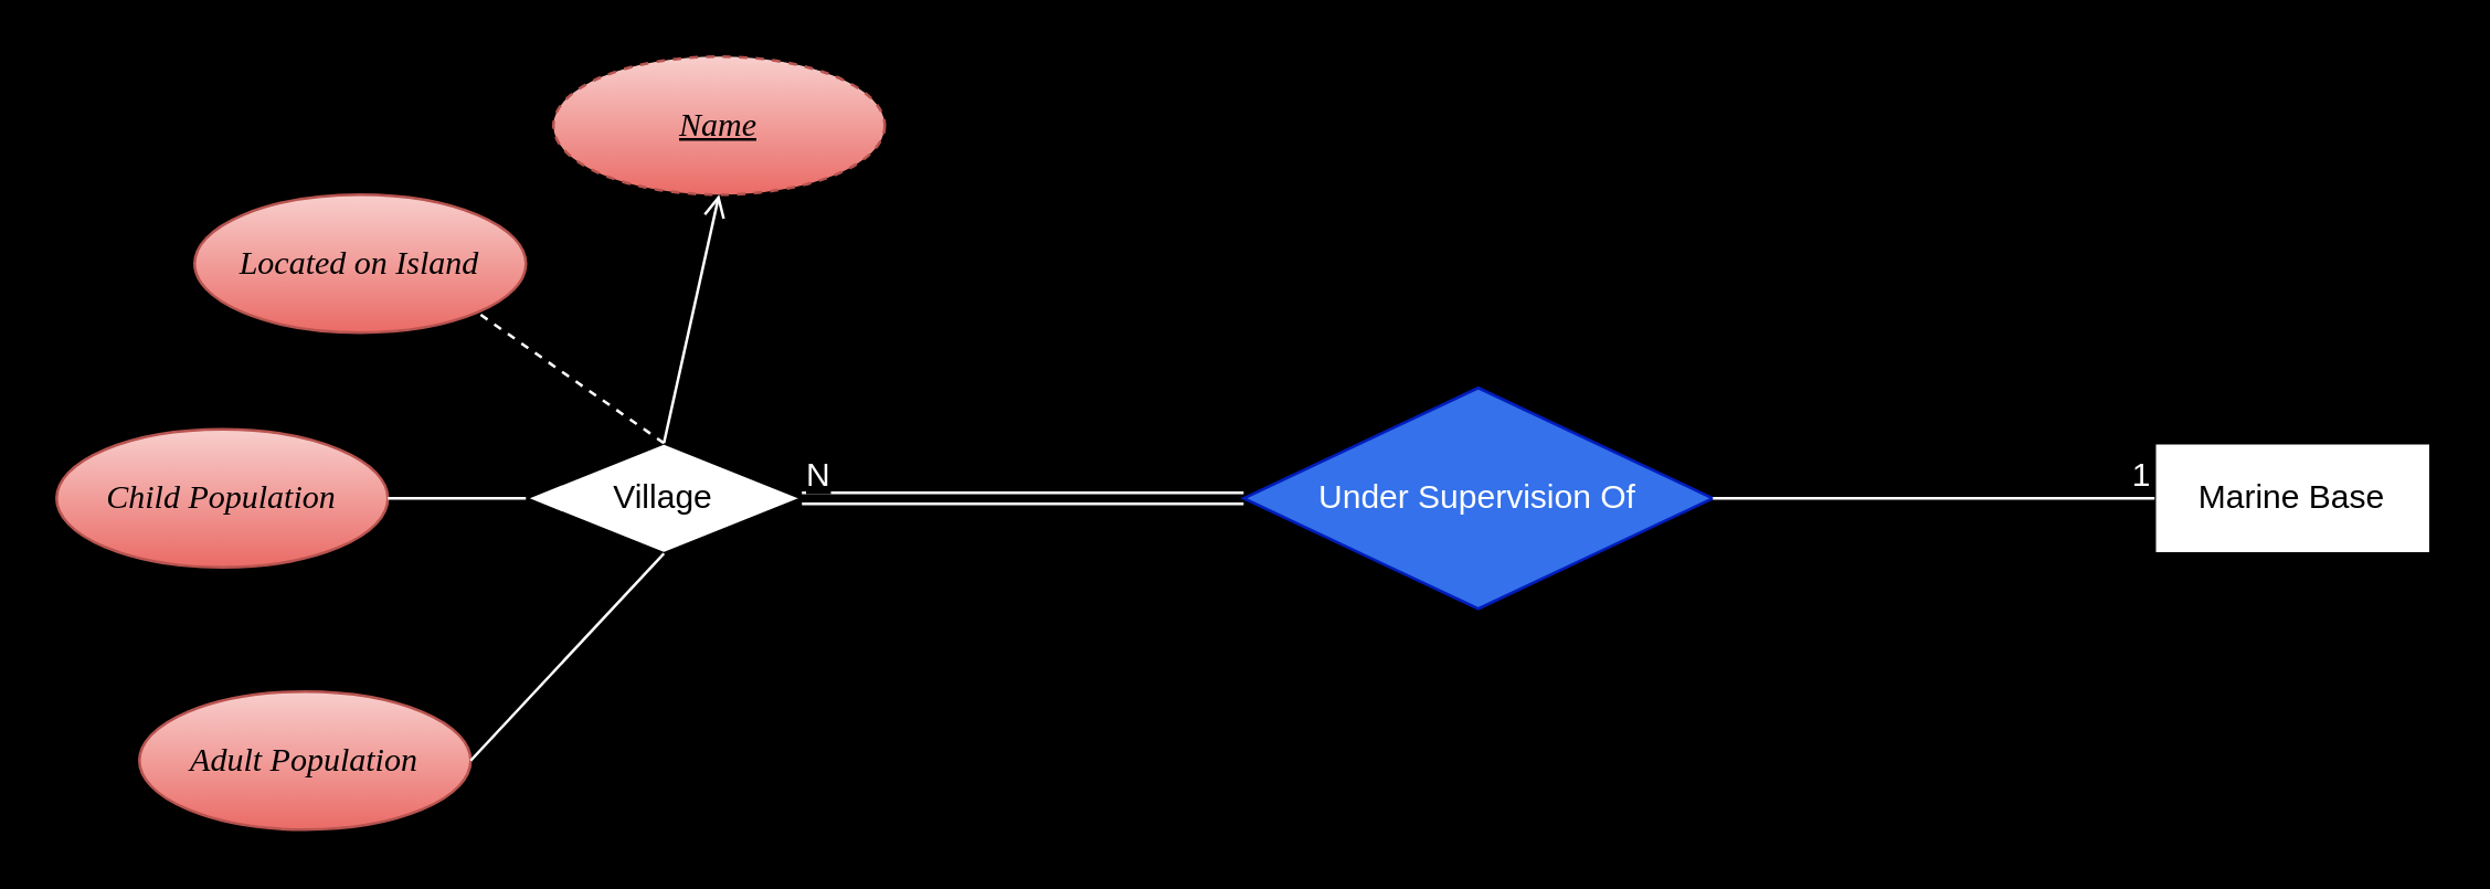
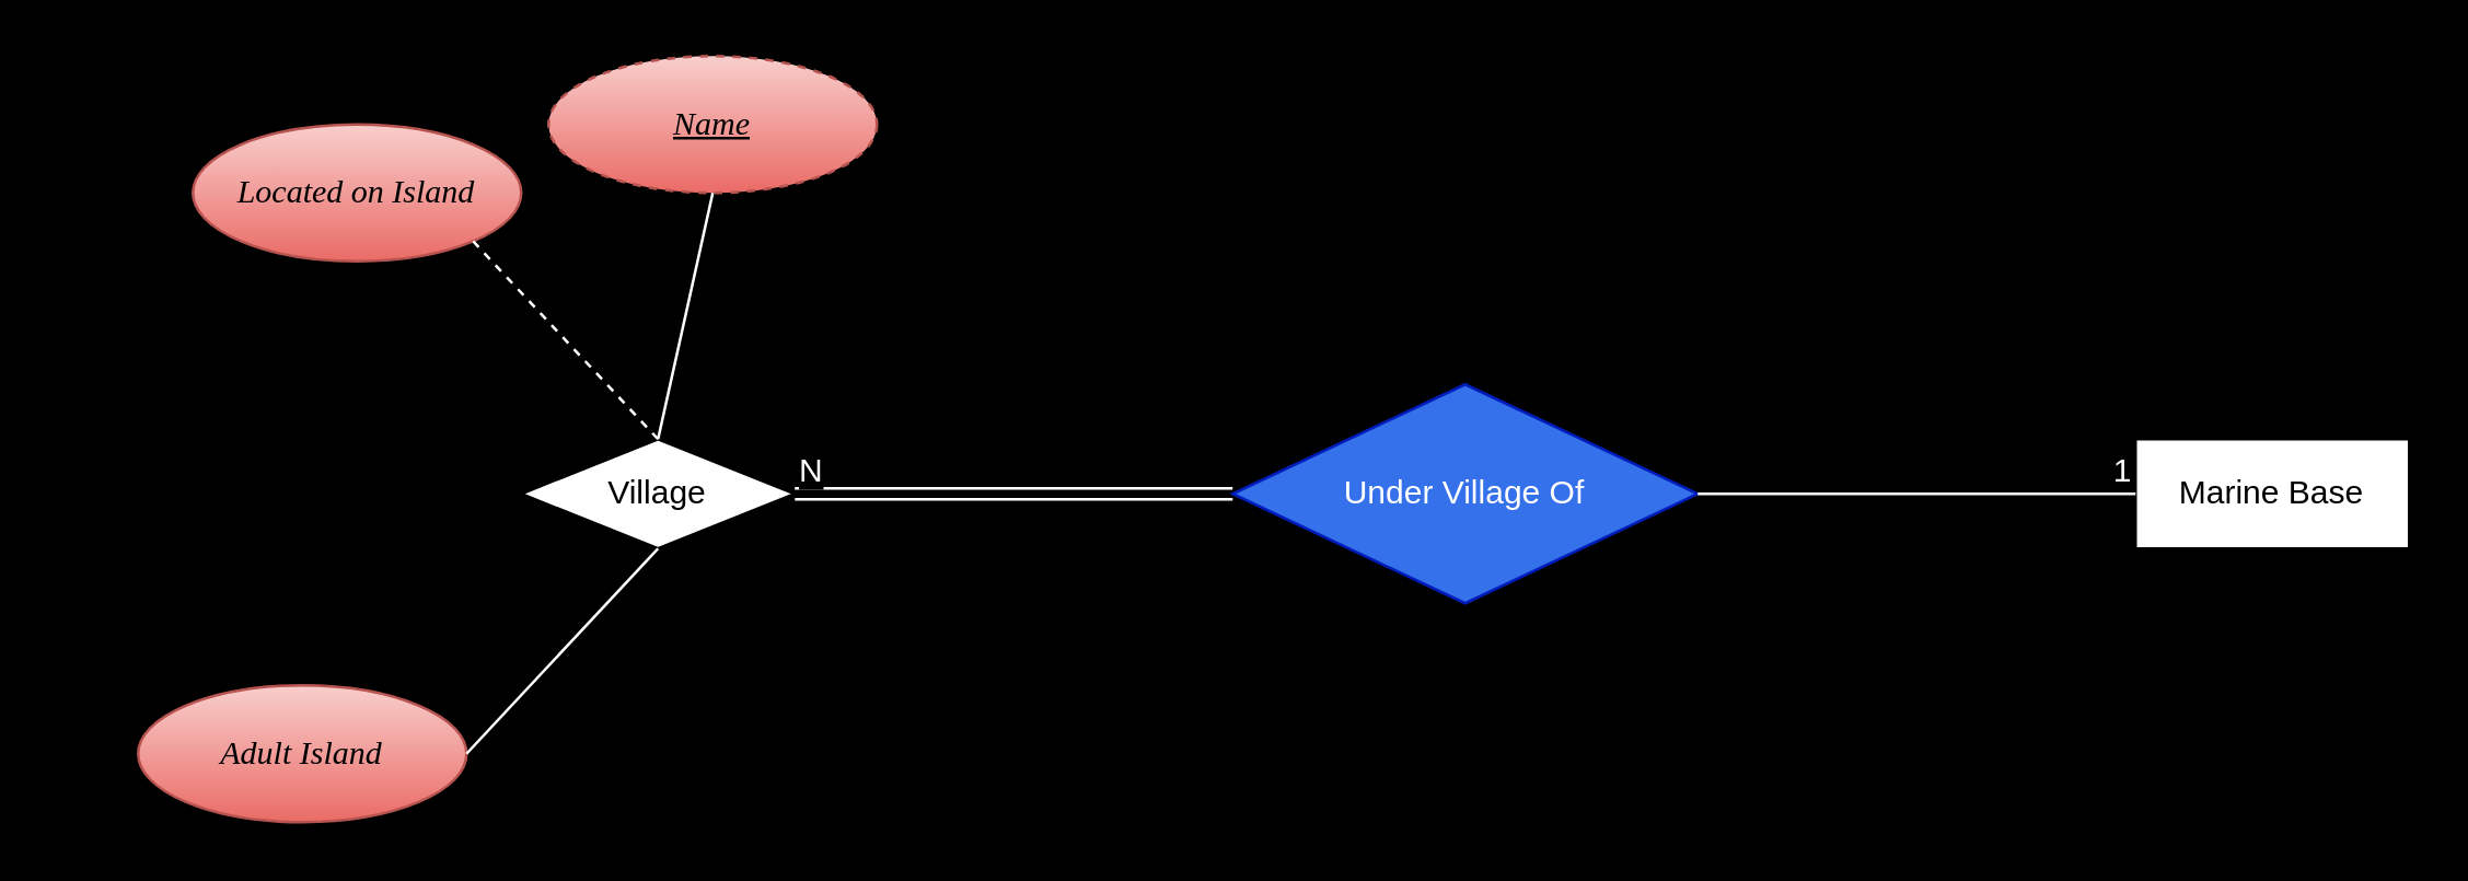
- <mxCell id="10" value="" style="endArrow=open;html=1;rounded=0;exitX=0.5;exitY=0;exitDx=0;exitDy=0;entryX=0.5;entryY=1;entryDx=0;entryDy=0;strokeColor=#FFFFFF;" edge="1" parent="1" source="2" target="5"><mxGeometry relative="1" as="geometry"><mxPoint x="190" y="295" as="sourcePoint" /><mxPoint x="260" y="220" as="targetPoint" /></mxGeometry></mxCell>
+ <mxCell id="10" value="" style="endArrow=none;html=1;rounded=0;exitX=0.5;exitY=0;exitDx=0;exitDy=0;entryX=0.5;entryY=1;entryDx=0;entryDy=0;strokeColor=#FFFFFF;" edge="1" parent="1" source="2" target="5"><mxGeometry relative="1" as="geometry"><mxPoint x="190" y="295" as="sourcePoint" /><mxPoint x="260" y="220" as="targetPoint" /></mxGeometry></mxCell>
- <mxCell id="4" value="&lt;i&gt;&lt;font face=&quot;Times New Roman&quot;&gt;Located on Island&lt;/font&gt;&lt;/i&gt;" style="ellipse;whiteSpace=wrap;html=1;align=center;fillColor=#f8cecc;aspect=fixed;direction=east;flipH=0;flipV=0;strokeColor=#b85450;gradientColor=#ea6b66;" vertex="1" parent="1"><mxGeometry x="70" y="70" width="120" height="50" as="geometry" /></mxCell>
+ <mxCell id="4" value="&lt;i&gt;&lt;font face=&quot;Times New Roman&quot;&gt;Located on Island&lt;/font&gt;&lt;/i&gt;" style="ellipse;whiteSpace=wrap;html=1;align=center;fillColor=#f8cecc;aspect=fixed;direction=east;flipH=0;flipV=0;strokeColor=#b85450;gradientColor=#ea6b66;" vertex="1" parent="1"><mxGeometry x="70" y="45" width="120" height="50" as="geometry" /></mxCell>
- <mxCell id="3" value="&lt;i&gt;&lt;font face=&quot;Times New Roman&quot;&gt;Child Population&lt;/font&gt;&lt;/i&gt;" style="ellipse;whiteSpace=wrap;html=1;align=center;fillColor=#f8cecc;aspect=fixed;direction=east;flipH=0;flipV=0;strokeColor=#b85450;gradientColor=#ea6b66;" vertex="1" parent="1"><mxGeometry x="20" y="155" width="120" height="50" as="geometry" /></mxCell>
- <mxCell id="8" value="" style="endArrow=none;html=1;rounded=0;exitX=1;exitY=0.5;exitDx=0;exitDy=0;entryX=0;entryY=0.5;entryDx=0;entryDy=0;strokeColor=#FFFFFF;" edge="1" parent="1" source="3" target="2"><mxGeometry relative="1" as="geometry"><mxPoint x="200" y="250" as="sourcePoint" /><mxPoint x="360" y="250" as="targetPoint" /></mxGeometry></mxCell>
- <mxCell id="11" value="Under Supervision Of" style="shape=rhombus;perimeter=rhombusPerimeter;whiteSpace=wrap;html=1;align=center;fillColor=#3471ea;fontColor=#ffffff;strokeColor=#001DBC;" vertex="1" parent="1"><mxGeometry x="450" y="140" width="170" height="80" as="geometry" /></mxCell>
+ <mxCell id="11" value="Under Village Of" style="shape=rhombus;perimeter=rhombusPerimeter;whiteSpace=wrap;html=1;align=center;fillColor=#3471ea;fontColor=#ffffff;strokeColor=#001DBC;" vertex="1" parent="1"><mxGeometry x="450" y="140" width="170" height="80" as="geometry" /></mxCell>
- <mxCell id="6" value="&lt;i&gt;&lt;font face=&quot;Times New Roman&quot;&gt;Adult Population&lt;/font&gt;&lt;/i&gt;" style="ellipse;whiteSpace=wrap;html=1;align=center;fillColor=#f8cecc;aspect=fixed;direction=east;flipH=0;flipV=0;strokeColor=#b85450;gradientColor=#ea6b66;" vertex="1" parent="1"><mxGeometry x="50" y="250" width="120" height="50" as="geometry" /></mxCell>
+ <mxCell id="6" value="&lt;i&gt;&lt;font face=&quot;Times New Roman&quot;&gt;Adult Island&lt;/font&gt;&lt;/i&gt;" style="ellipse;whiteSpace=wrap;html=1;align=center;fillColor=#f8cecc;aspect=fixed;direction=east;flipH=0;flipV=0;strokeColor=#b85450;gradientColor=#ea6b66;" vertex="1" parent="1"><mxGeometry x="50" y="250" width="120" height="50" as="geometry" /></mxCell>
